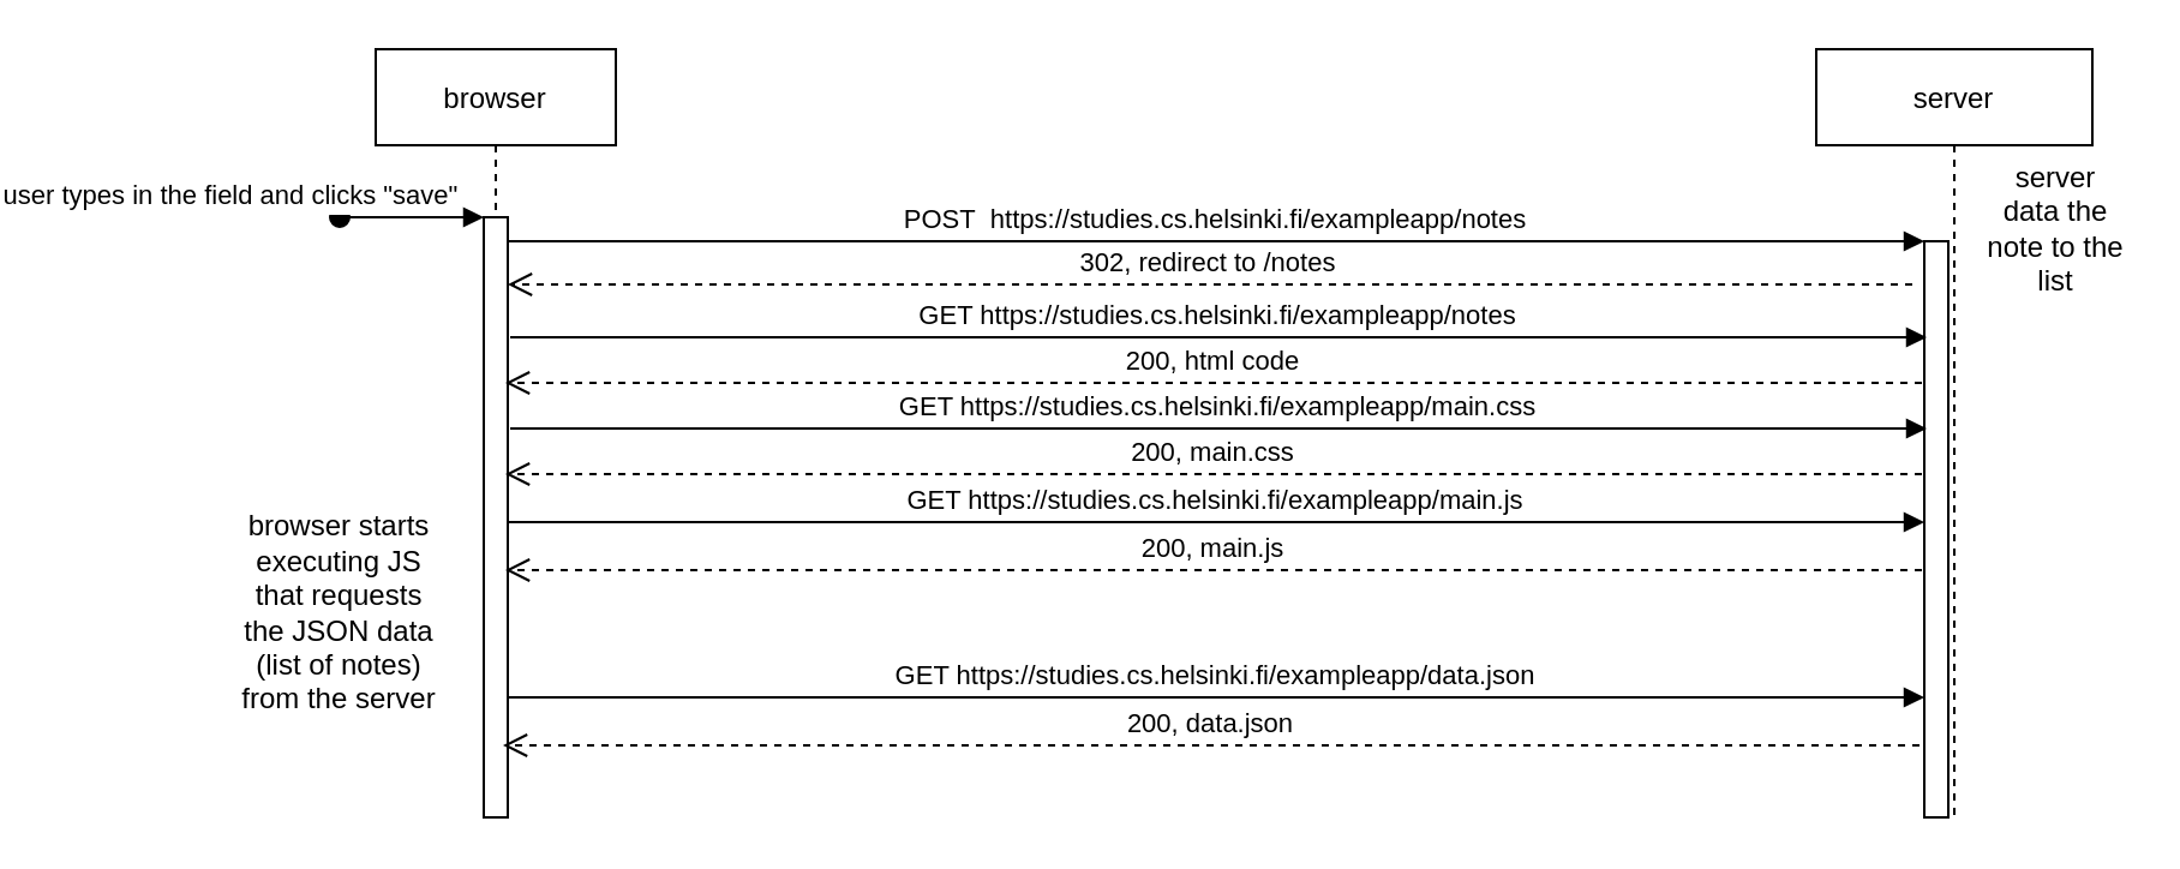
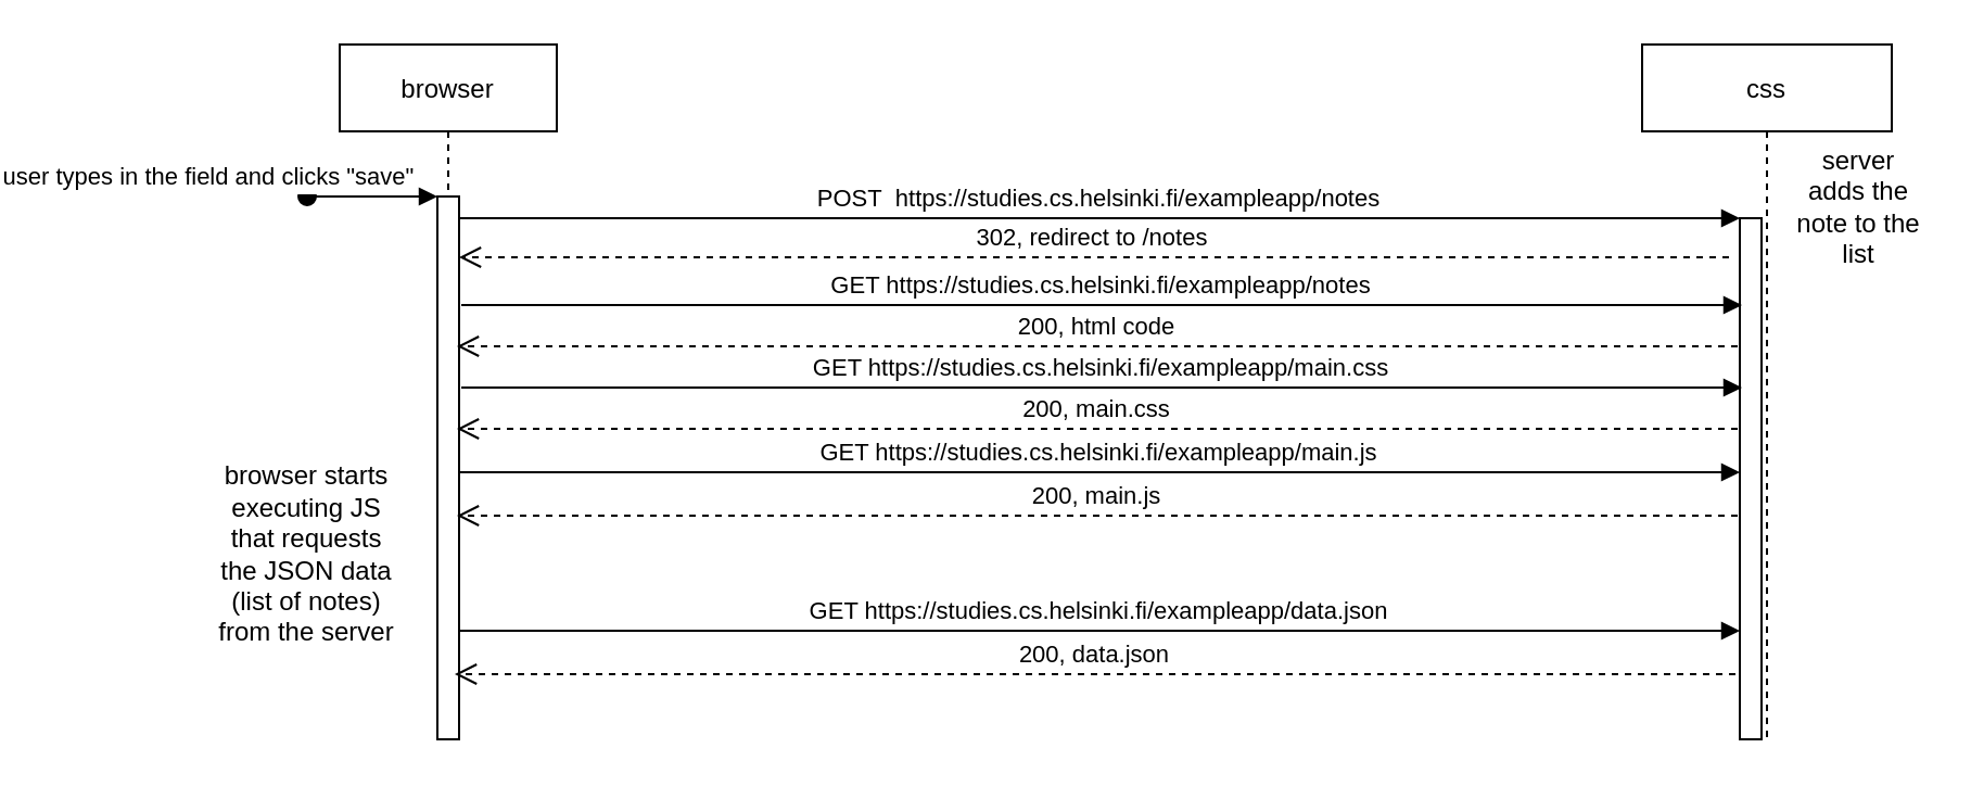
- <mxCell id="5" value="server" style="shape=umlLifeline;perimeter=lifelinePerimeter;container=1;collapsible=0;recursiveResize=0;rounded=0;shadow=0;strokeWidth=1;size=40;" parent="1" vertex="1"><mxGeometry x="680" y="20" width="115" height="320" as="geometry" /></mxCell>
+ <mxCell id="5" value="css" style="shape=umlLifeline;perimeter=lifelinePerimeter;container=1;collapsible=0;recursiveResize=0;rounded=0;shadow=0;strokeWidth=1;size=40;" parent="1" vertex="1"><mxGeometry x="680" y="20" width="115" height="320" as="geometry" /></mxCell>
- <mxCell id="7" value="server data the note to the list" style="text;html=1;strokeColor=none;fillColor=none;align=center;verticalAlign=middle;whiteSpace=wrap;rounded=0;" vertex="1" parent="5"><mxGeometry x="70" y="60" width="60" height="30" as="geometry" /></mxCell>
+ <mxCell id="7" value="server adds the note to the list" style="text;html=1;strokeColor=none;fillColor=none;align=center;verticalAlign=middle;whiteSpace=wrap;rounded=0;" vertex="1" parent="5"><mxGeometry x="70" y="60" width="60" height="30" as="geometry" /></mxCell>
